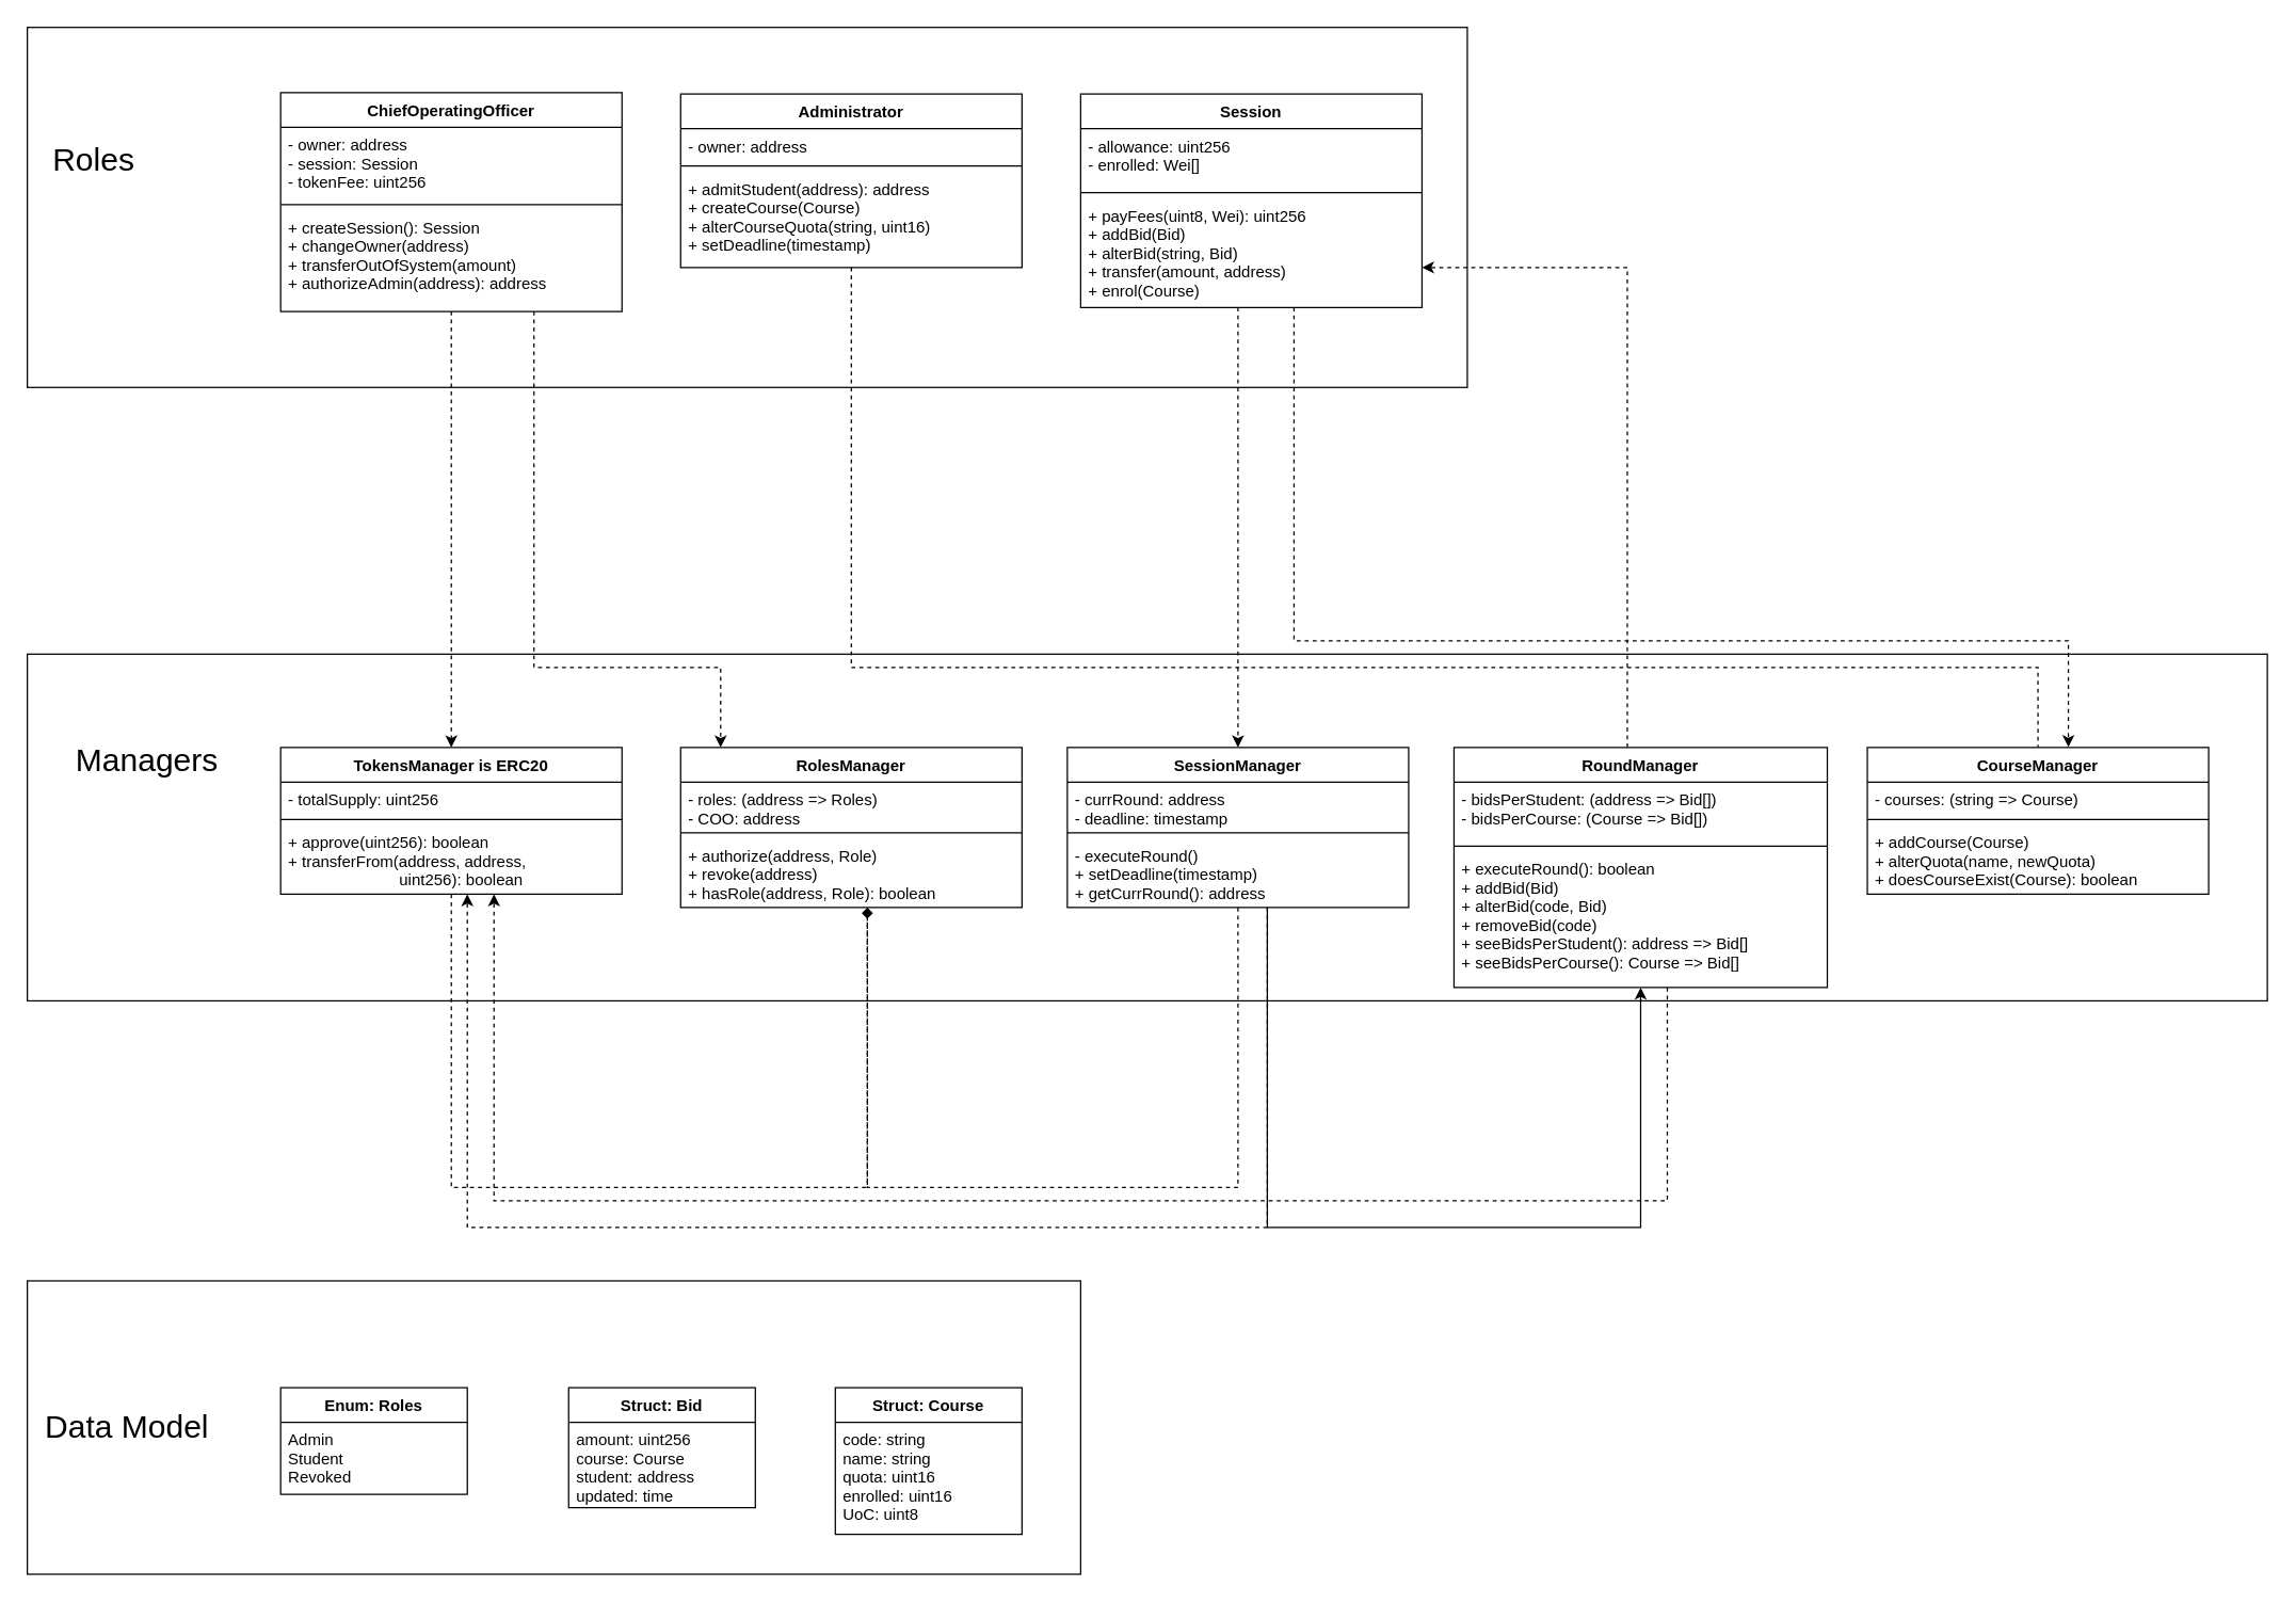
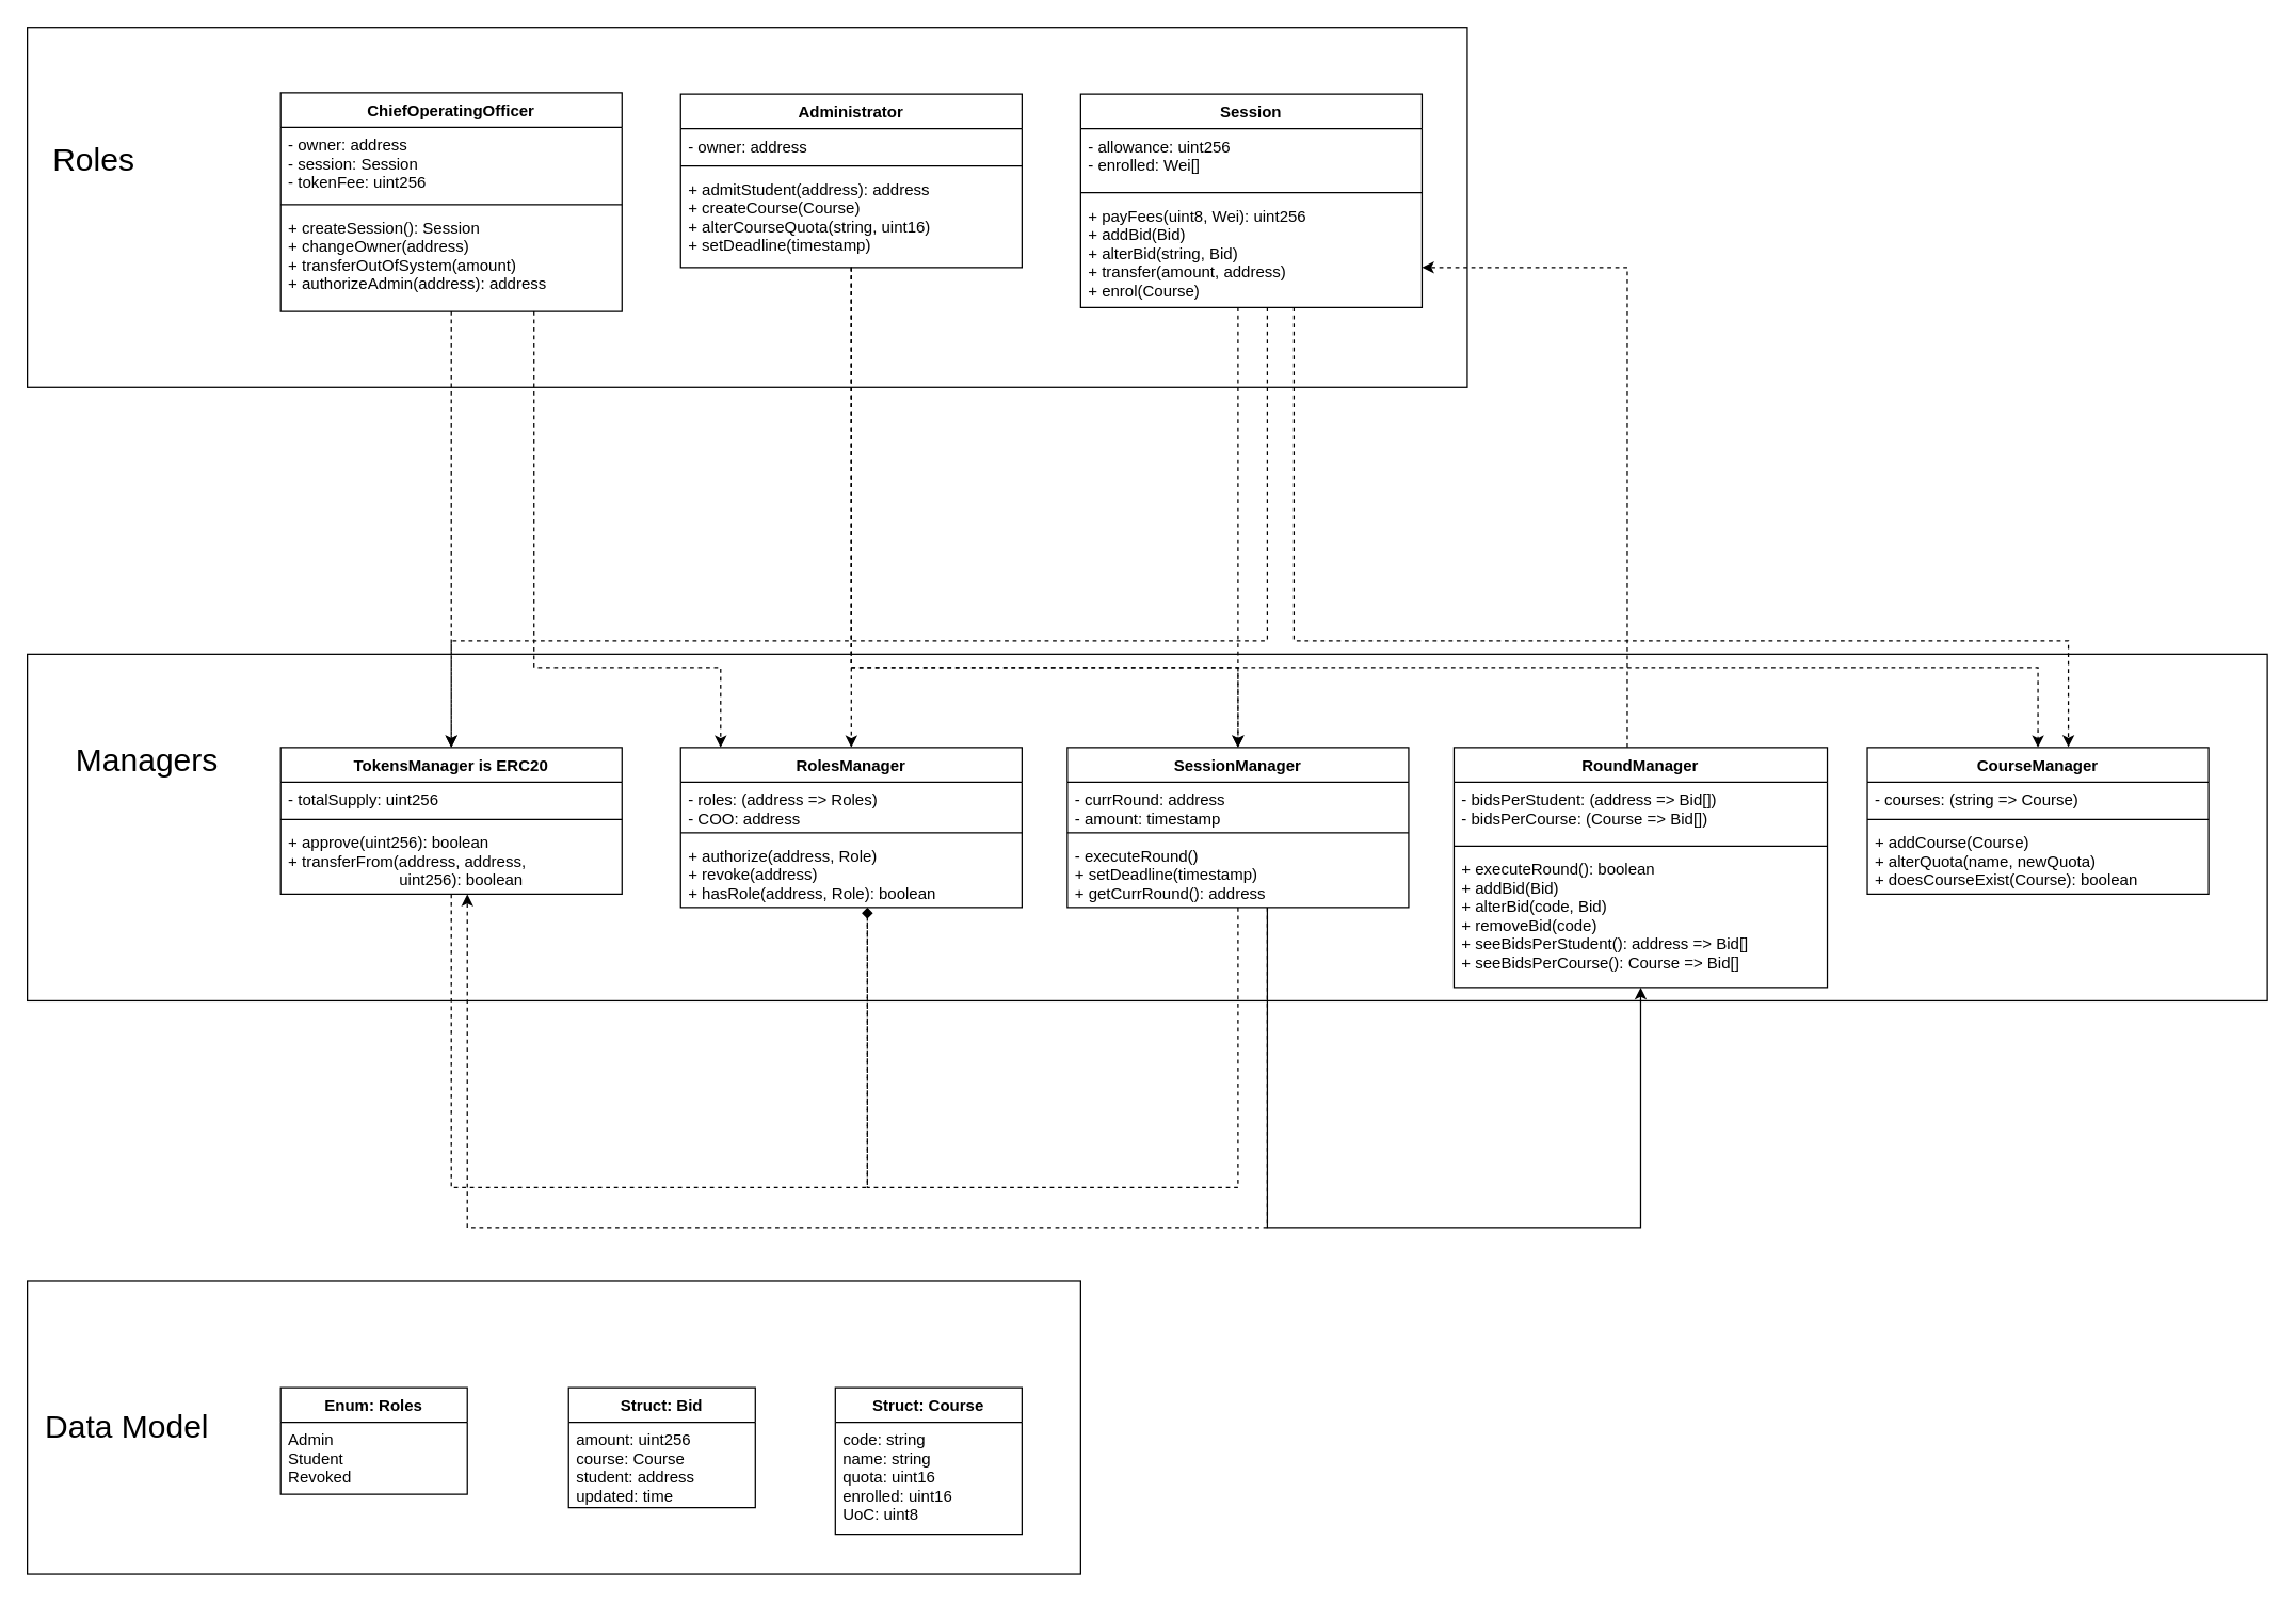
+ <mxCell id="25" style="edgeStyle=orthogonalEdgeStyle;rounded=0;orthogonalLoop=1;jettySize=auto;html=1;dashed=1;" parent="1" source="28" target="6" edge="1"><mxGeometry relative="1" as="geometry"><Array as="points"><mxPoint x="950" y="480" /><mxPoint x="338" y="480" /></Array></mxGeometry></mxCell>
+ <mxCell id="40" style="edgeStyle=orthogonalEdgeStyle;rounded=0;orthogonalLoop=1;jettySize=auto;html=1;dashed=1;" parent="1" source="43" target="47" edge="1"><mxGeometry relative="1" as="geometry" /></mxCell>
+ <mxCell id="42" style="edgeStyle=orthogonalEdgeStyle;rounded=0;orthogonalLoop=1;jettySize=auto;html=1;dashed=1;" parent="1" source="43" target="13" edge="1"><mxGeometry relative="1" as="geometry"><Array as="points"><mxPoint x="638" y="500" /><mxPoint x="928" y="500" /></Array></mxGeometry></mxCell>
- <mxCell id="41" style="edgeStyle=orthogonalEdgeStyle;rounded=0;orthogonalLoop=1;jettySize=auto;html=1;dashed=1;endArrow=none;" parent="1" source="43" target="51" edge="1"><mxGeometry relative="1" as="geometry"><Array as="points"><mxPoint x="638" y="500" /><mxPoint x="1528" y="500" /></Array></mxGeometry></mxCell>
+ <mxCell id="41" style="edgeStyle=orthogonalEdgeStyle;rounded=0;orthogonalLoop=1;jettySize=auto;html=1;dashed=1;" parent="1" source="43" target="51" edge="1"><mxGeometry relative="1" as="geometry"><Array as="points"><mxPoint x="638" y="500" /><mxPoint x="1528" y="500" /></Array></mxGeometry></mxCell>
- <mxCell id="14" value="- currRound: address&#10;- deadline: timestamp" style="text;strokeColor=none;fillColor=none;align=left;verticalAlign=top;spacingLeft=4;spacingRight=4;overflow=hidden;rotatable=0;points=[[0,0.5],[1,0.5]];portConstraint=eastwest;" parent="13" vertex="1"><mxGeometry y="26" width="256" height="34" as="geometry" /></mxCell>
+ <mxCell id="14" value="- currRound: address&#10;- amount: timestamp" style="text;strokeColor=none;fillColor=none;align=left;verticalAlign=top;spacingLeft=4;spacingRight=4;overflow=hidden;rotatable=0;points=[[0,0.5],[1,0.5]];portConstraint=eastwest;" parent="13" vertex="1"><mxGeometry y="26" width="256" height="34" as="geometry" /></mxCell>
- <mxCell id="17" style="edgeStyle=orthogonalEdgeStyle;rounded=0;orthogonalLoop=1;jettySize=auto;html=1;dashed=1;" parent="1" source="19" target="6" edge="1"><mxGeometry relative="1" as="geometry"><Array as="points"><mxPoint x="1250" y="900" /><mxPoint y="900" x="370" /></Array></mxGeometry></mxCell>
